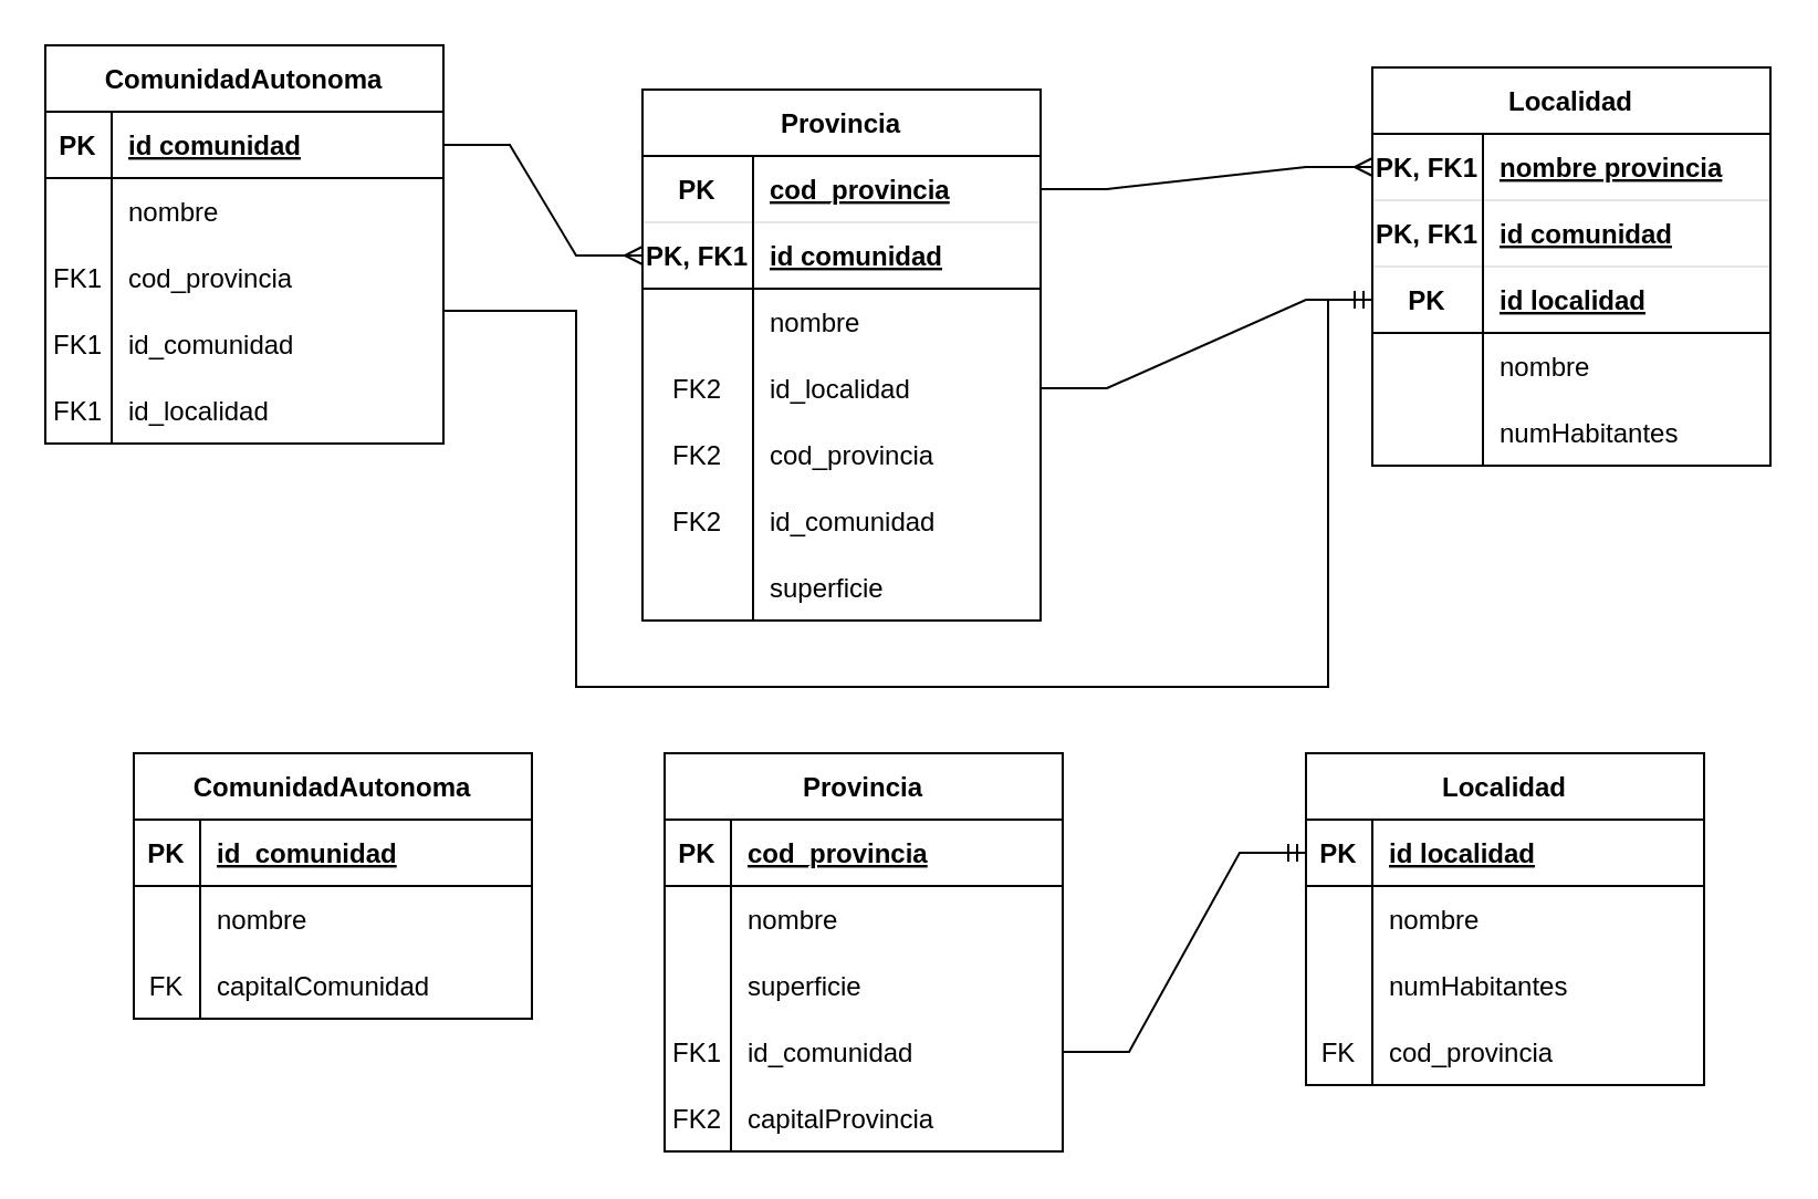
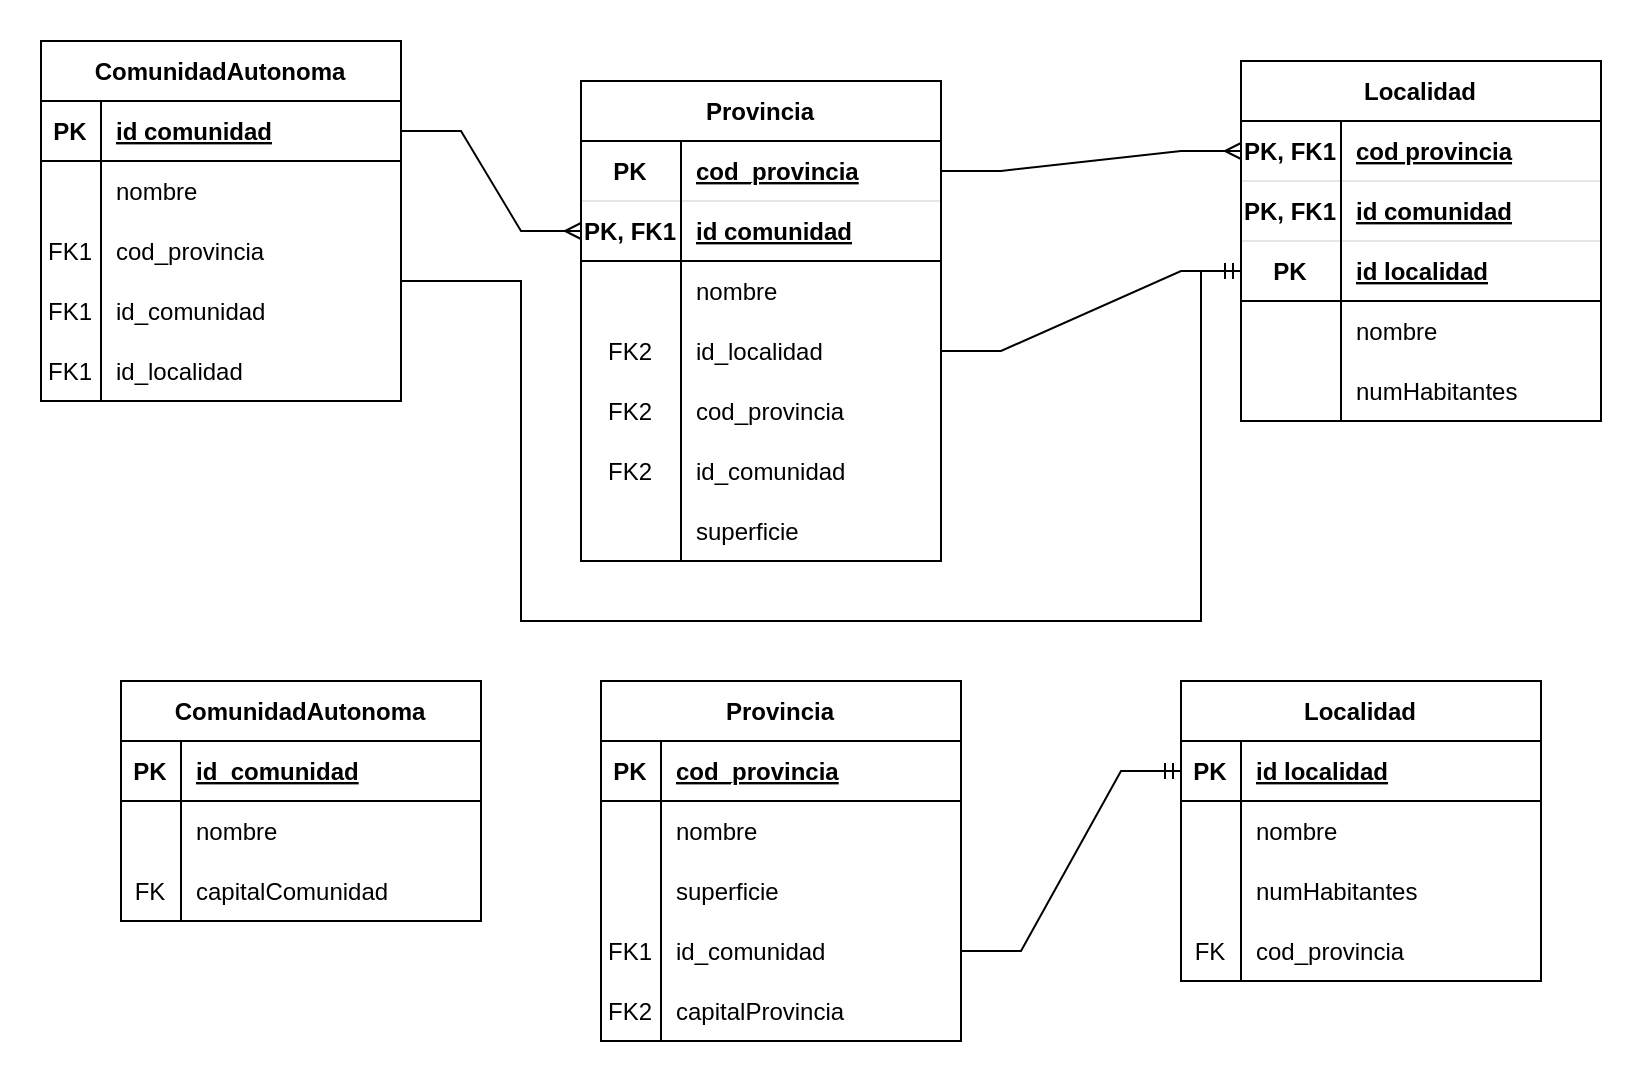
- <mxCell id="43" value="nombre provincia" style="shape=partialRectangle;connectable=0;fillColor=none;top=0;left=0;bottom=0;right=0;align=left;spacingLeft=6;fontStyle=5;overflow=hidden;strokeWidth=0;" vertex="1" parent="41"><mxGeometry x="50" width="130" height="30" as="geometry"><mxRectangle width="130" height="30" as="alternateBounds" /></mxGeometry></mxCell>
+ <mxCell id="43" value="cod provincia" style="shape=partialRectangle;connectable=0;fillColor=none;top=0;left=0;bottom=0;right=0;align=left;spacingLeft=6;fontStyle=5;overflow=hidden;strokeWidth=0;" vertex="1" parent="41"><mxGeometry x="50" width="130" height="30" as="geometry"><mxRectangle width="130" height="30" as="alternateBounds" /></mxGeometry></mxCell>
